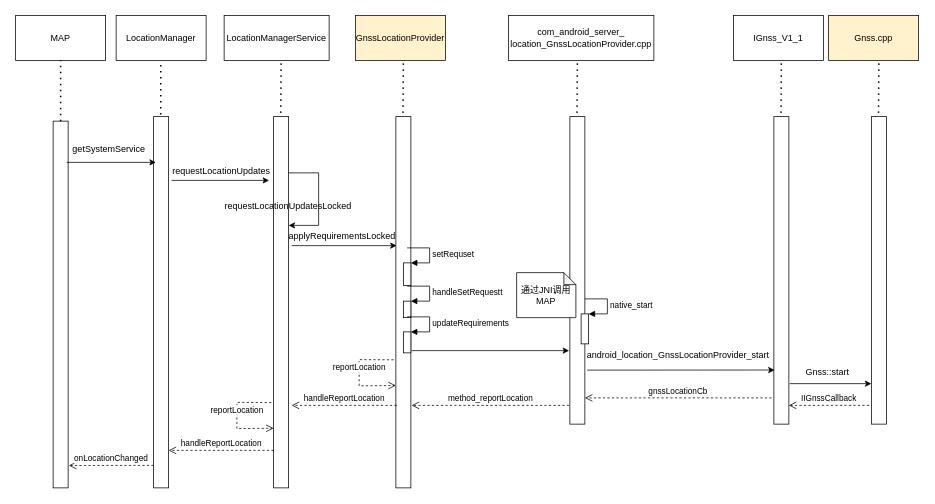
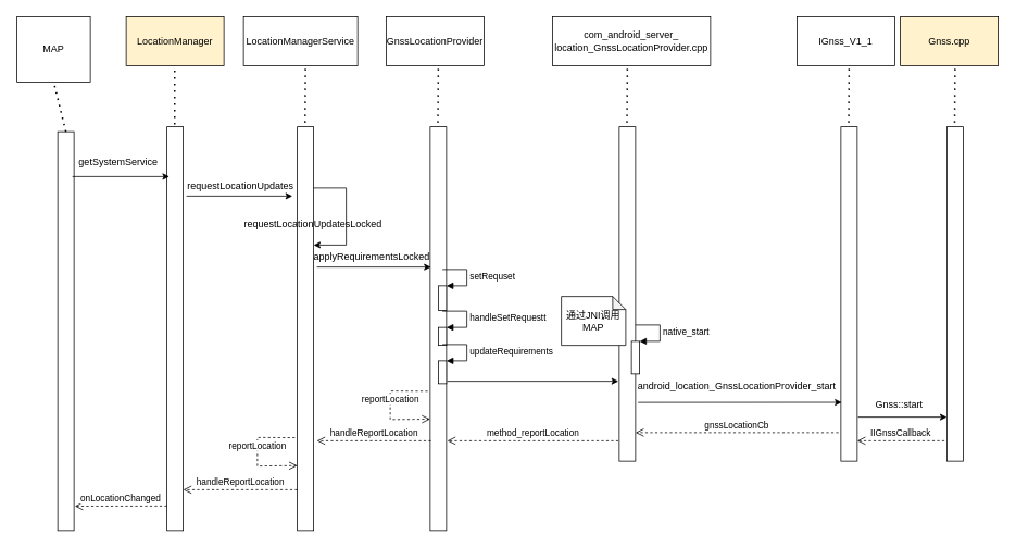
- <mxCell id="2" value="MAP" style="rounded=0;whiteSpace=wrap;html=1;" vertex="1" parent="1"><mxGeometry x="20" y="20" width="120" height="60" as="geometry" /></mxCell>
+ <mxCell id="2" value="MAP" style="rounded=0;whiteSpace=wrap;html=1;" vertex="1" parent="1"><mxGeometry x="20" y="20" width="90" height="80" as="geometry" /></mxCell>
- <mxCell id="3" value="LocationManager" style="rounded=0;whiteSpace=wrap;html=1;" vertex="1" parent="1"><mxGeometry x="154" y="20" width="120" height="60" as="geometry" /></mxCell>
+ <mxCell id="3" value="LocationManager" style="rounded=0;whiteSpace=wrap;html=1;fillColor=#fff2cc;" vertex="1" parent="1"><mxGeometry x="154" y="20" width="120" height="60" as="geometry" /></mxCell>
- <mxCell id="5" value="GnssLocationProvider" style="rounded=0;whiteSpace=wrap;html=1;fillColor=#fff2cc;" vertex="1" parent="1"><mxGeometry x="473" y="20" width="120" height="60" as="geometry" /></mxCell>
+ <mxCell id="5" value="GnssLocationProvider" style="rounded=0;whiteSpace=wrap;html=1;" vertex="1" parent="1"><mxGeometry x="473" y="20" width="120" height="60" as="geometry" /></mxCell>
